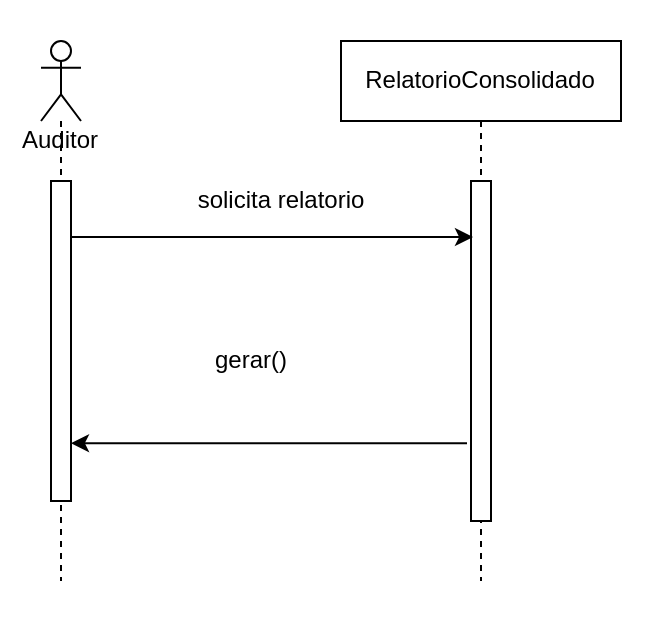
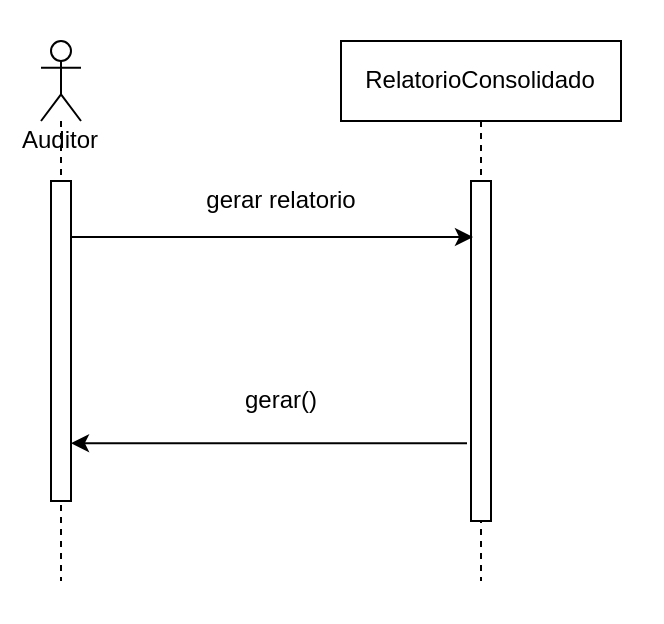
- <mxCell id="6" value="solicita relatorio" style="text;html=1;align=center;verticalAlign=middle;resizable=0;points=[];autosize=1;strokeColor=none;fillColor=none;" parent="1" vertex="1"><mxGeometry x="90" y="90" width="100" height="20" as="geometry" /></mxCell>
+ <mxCell id="6" value="gerar relatorio" style="text;html=1;align=center;verticalAlign=middle;resizable=0;points=[];autosize=1;strokeColor=none;fillColor=none;" parent="1" vertex="1"><mxGeometry x="90" y="90" width="100" height="20" as="geometry" /></mxCell>
- <mxCell id="9" value="gerar()" style="text;html=1;align=center;verticalAlign=middle;resizable=0;points=[];autosize=1;strokeColor=none;fillColor=none;" vertex="1" parent="1"><mxGeometry x="100" y="170" width="50" height="20" as="geometry" /></mxCell>
+ <mxCell id="9" value="gerar()" style="text;html=1;align=center;verticalAlign=middle;resizable=0;points=[];autosize=1;strokeColor=none;fillColor=none;" vertex="1" parent="1"><mxGeometry x="115" y="190" width="50" height="20" as="geometry" /></mxCell>
